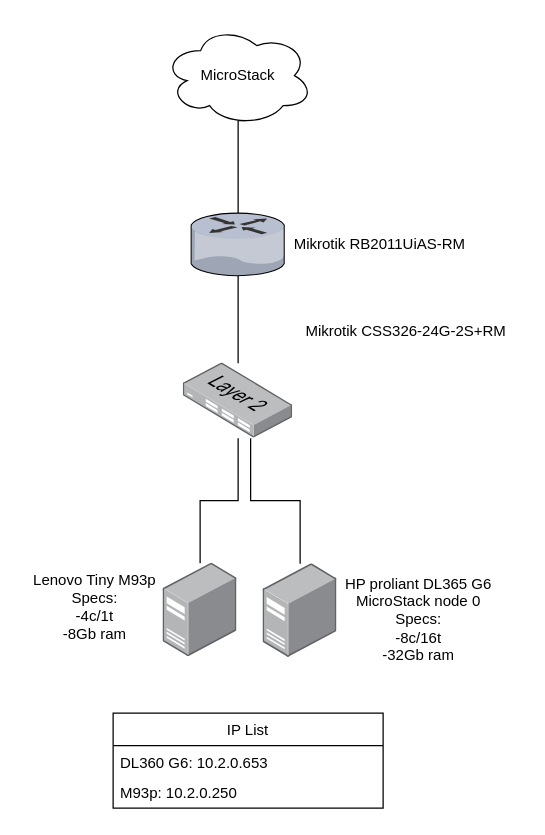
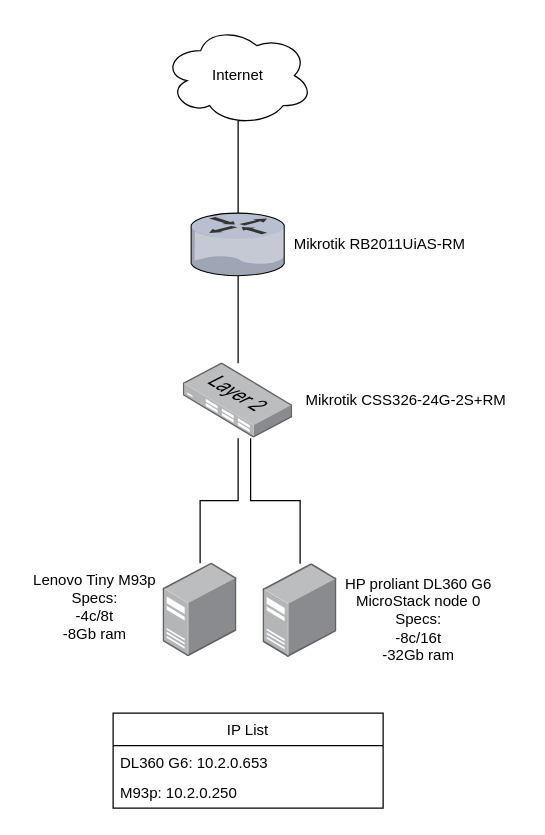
- <mxCell id="3" value="&lt;div&gt;MicroStack&lt;/div&gt;" style="ellipse;shape=cloud;whiteSpace=wrap;html=1;" parent="1" vertex="1"><mxGeometry x="130" y="20" width="120" height="80" as="geometry" /></mxCell>
+ <mxCell id="3" value="&lt;div&gt;Internet&lt;/div&gt;" style="ellipse;shape=cloud;whiteSpace=wrap;html=1;" parent="1" vertex="1"><mxGeometry x="130" y="20" width="120" height="80" as="geometry" /></mxCell>
- <mxCell id="9" value="Mikrotik CSS326-24G-2S+RM" style="text;html=1;resizable=0;autosize=1;align=center;verticalAlign=middle;points=[];fillColor=none;strokeColor=none;rounded=0;" parent="1" vertex="1"><mxGeometry x="233.76" y="255" width="180" height="20" as="geometry" /></mxCell>
+ <mxCell id="9" value="Mikrotik CSS326-24G-2S+RM" style="text;html=1;resizable=0;autosize=1;align=center;verticalAlign=middle;points=[];fillColor=none;strokeColor=none;rounded=0;" parent="1" vertex="1"><mxGeometry x="233.76" y="310" width="180" height="20" as="geometry" /></mxCell>
- <mxCell id="14" value="Lenovo Tiny M93p&lt;br&gt;Specs:&lt;br&gt;-4c/1t&lt;br&gt;-8Gb ram" style="text;html=1;resizable=0;autosize=1;align=center;verticalAlign=middle;points=[];fillColor=none;strokeColor=none;rounded=0;" parent="1" vertex="1"><mxGeometry x="20" y="455" width="110" height="60" as="geometry" /></mxCell>
+ <mxCell id="14" value="Lenovo Tiny M93p&lt;br&gt;Specs:&lt;br&gt;-4c/8t&lt;br&gt;-8Gb ram" style="text;html=1;resizable=0;autosize=1;align=center;verticalAlign=middle;points=[];fillColor=none;strokeColor=none;rounded=0;" parent="1" vertex="1"><mxGeometry x="20" y="455" width="110" height="60" as="geometry" /></mxCell>
- <mxCell id="13" value="HP proliant DL365 G6&lt;br&gt;MicroStack node 0&lt;br&gt;Specs:&lt;br&gt;-8c/16t&lt;br&gt;-32Gb ram&lt;br&gt;" style="text;html=1;resizable=0;autosize=1;align=center;verticalAlign=middle;points=[];fillColor=none;strokeColor=none;rounded=0;" parent="1" vertex="1"><mxGeometry x="269.17" y="455" width="130" height="80" as="geometry" /></mxCell>
+ <mxCell id="13" value="HP proliant DL360 G6&lt;br&gt;MicroStack node 0&lt;br&gt;Specs:&lt;br&gt;-8c/16t&lt;br&gt;-32Gb ram&lt;br&gt;" style="text;html=1;resizable=0;autosize=1;align=center;verticalAlign=middle;points=[];fillColor=none;strokeColor=none;rounded=0;" parent="1" vertex="1"><mxGeometry x="269.17" y="455" width="130" height="80" as="geometry" /></mxCell>
